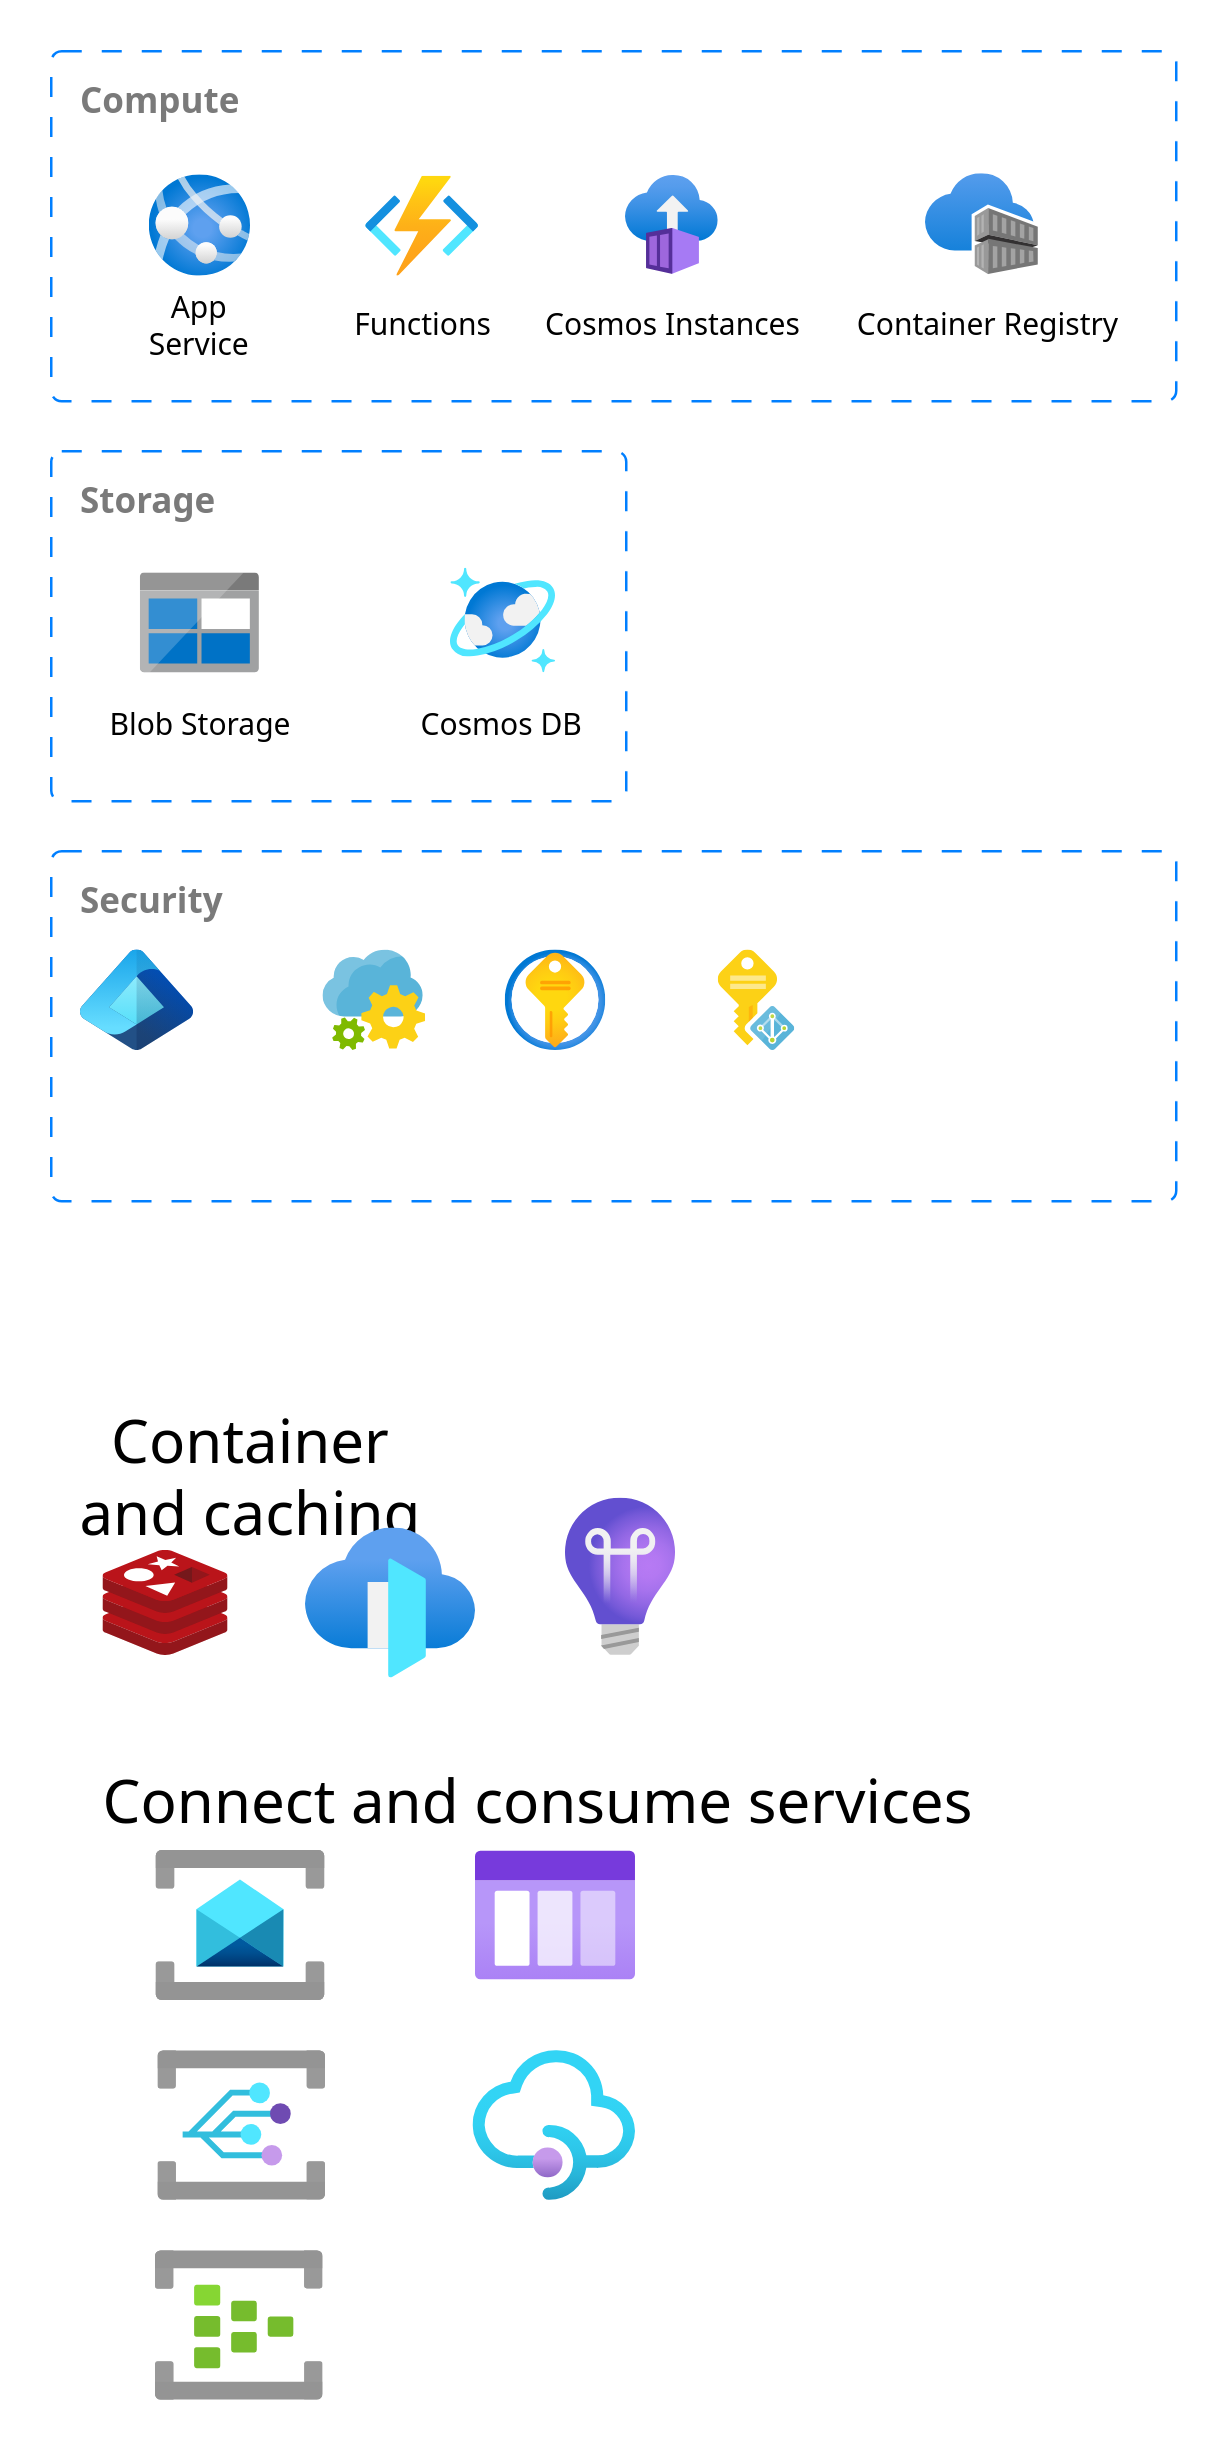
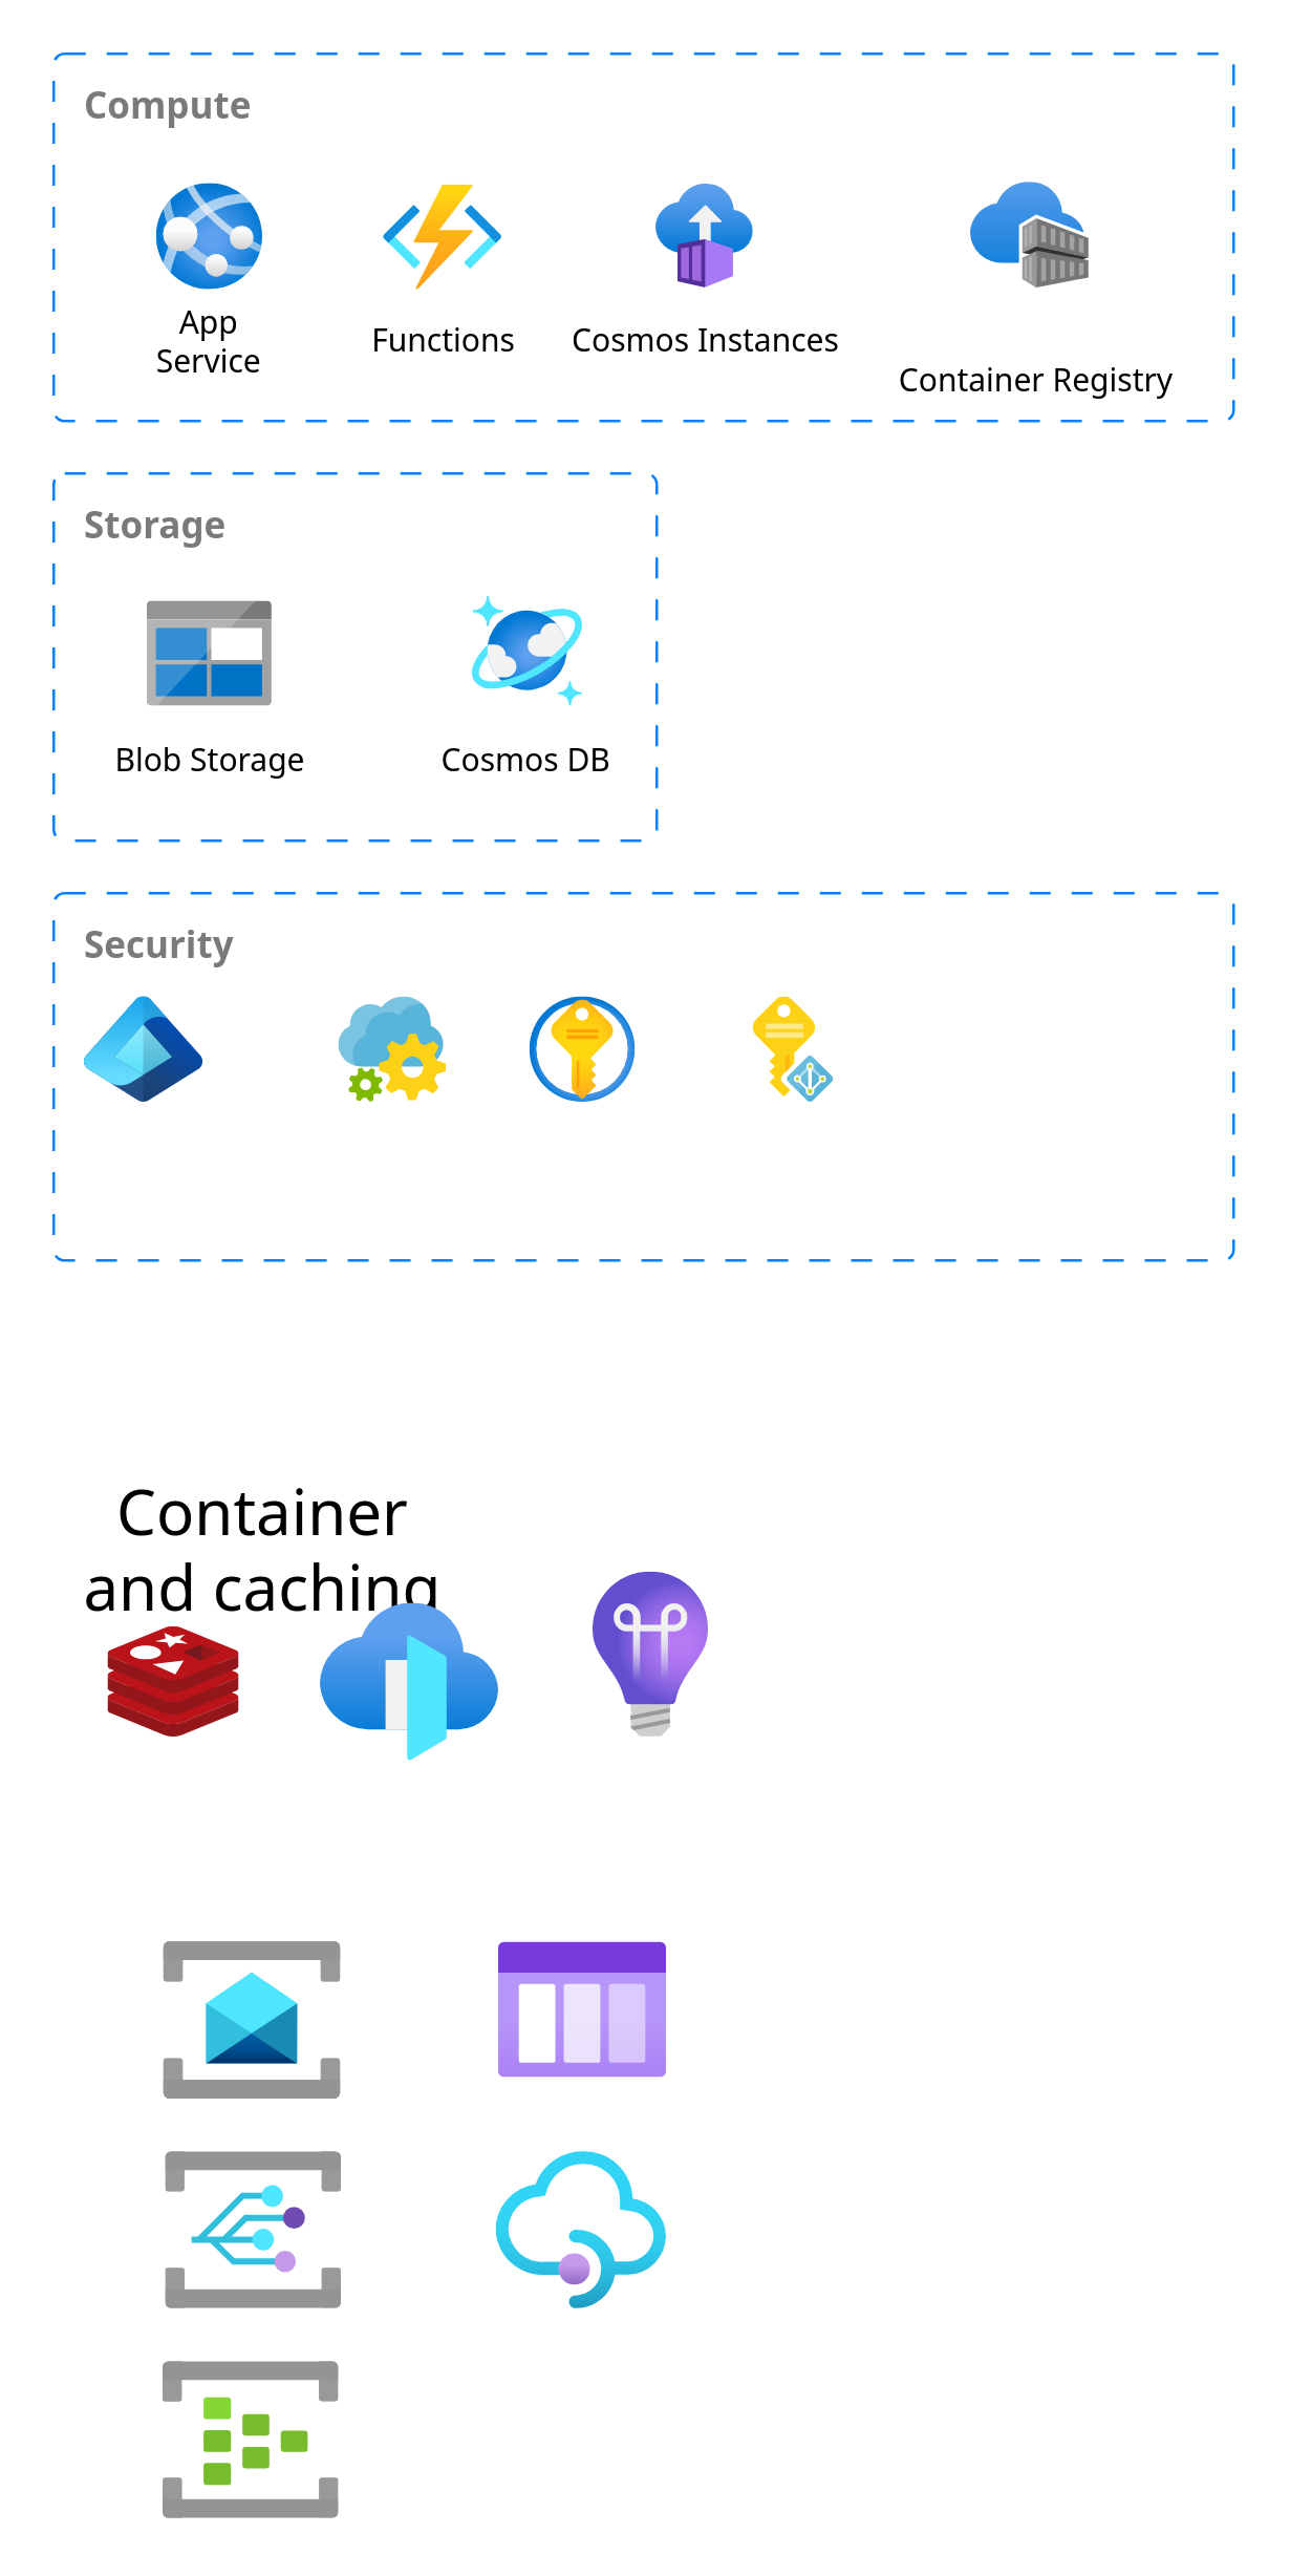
- <mxCell id="14" value="Container Registry" style="text;html=1;align=center;verticalAlign=middle;whiteSpace=wrap;rounded=0;fontFamily=segoe ui;fontSource=https%3A%2F%2Ffonts.googleapis.com%2Fcss%3Ffamily%3Dsegoe%2Bui;" vertex="1" parent="1"><mxGeometry x="340" y="120" width="110" height="20" as="geometry" /></mxCell>
+ <mxCell id="14" value="Container Registry" style="text;html=1;align=center;verticalAlign=middle;whiteSpace=wrap;rounded=0;fontFamily=segoe ui;fontSource=https%3A%2F%2Ffonts.googleapis.com%2Fcss%3Ffamily%3Dsegoe%2Bui;" vertex="1" parent="1"><mxGeometry x="340" y="135" width="110" height="20" as="geometry" /></mxCell>
- <mxCell id="6" value="Connect and consume services" style="text;html=1;align=center;verticalAlign=middle;whiteSpace=wrap;rounded=0;fontFamily=segoe ui;fontSource=https%3A%2F%2Ffonts.googleapis.com%2Fcss%3Ffamily%3Dsegoe%2Bui;fontSize=24;" vertex="1" parent="1"><mxGeometry x="30" y="710" width="370" height="20" as="geometry" /></mxCell>
